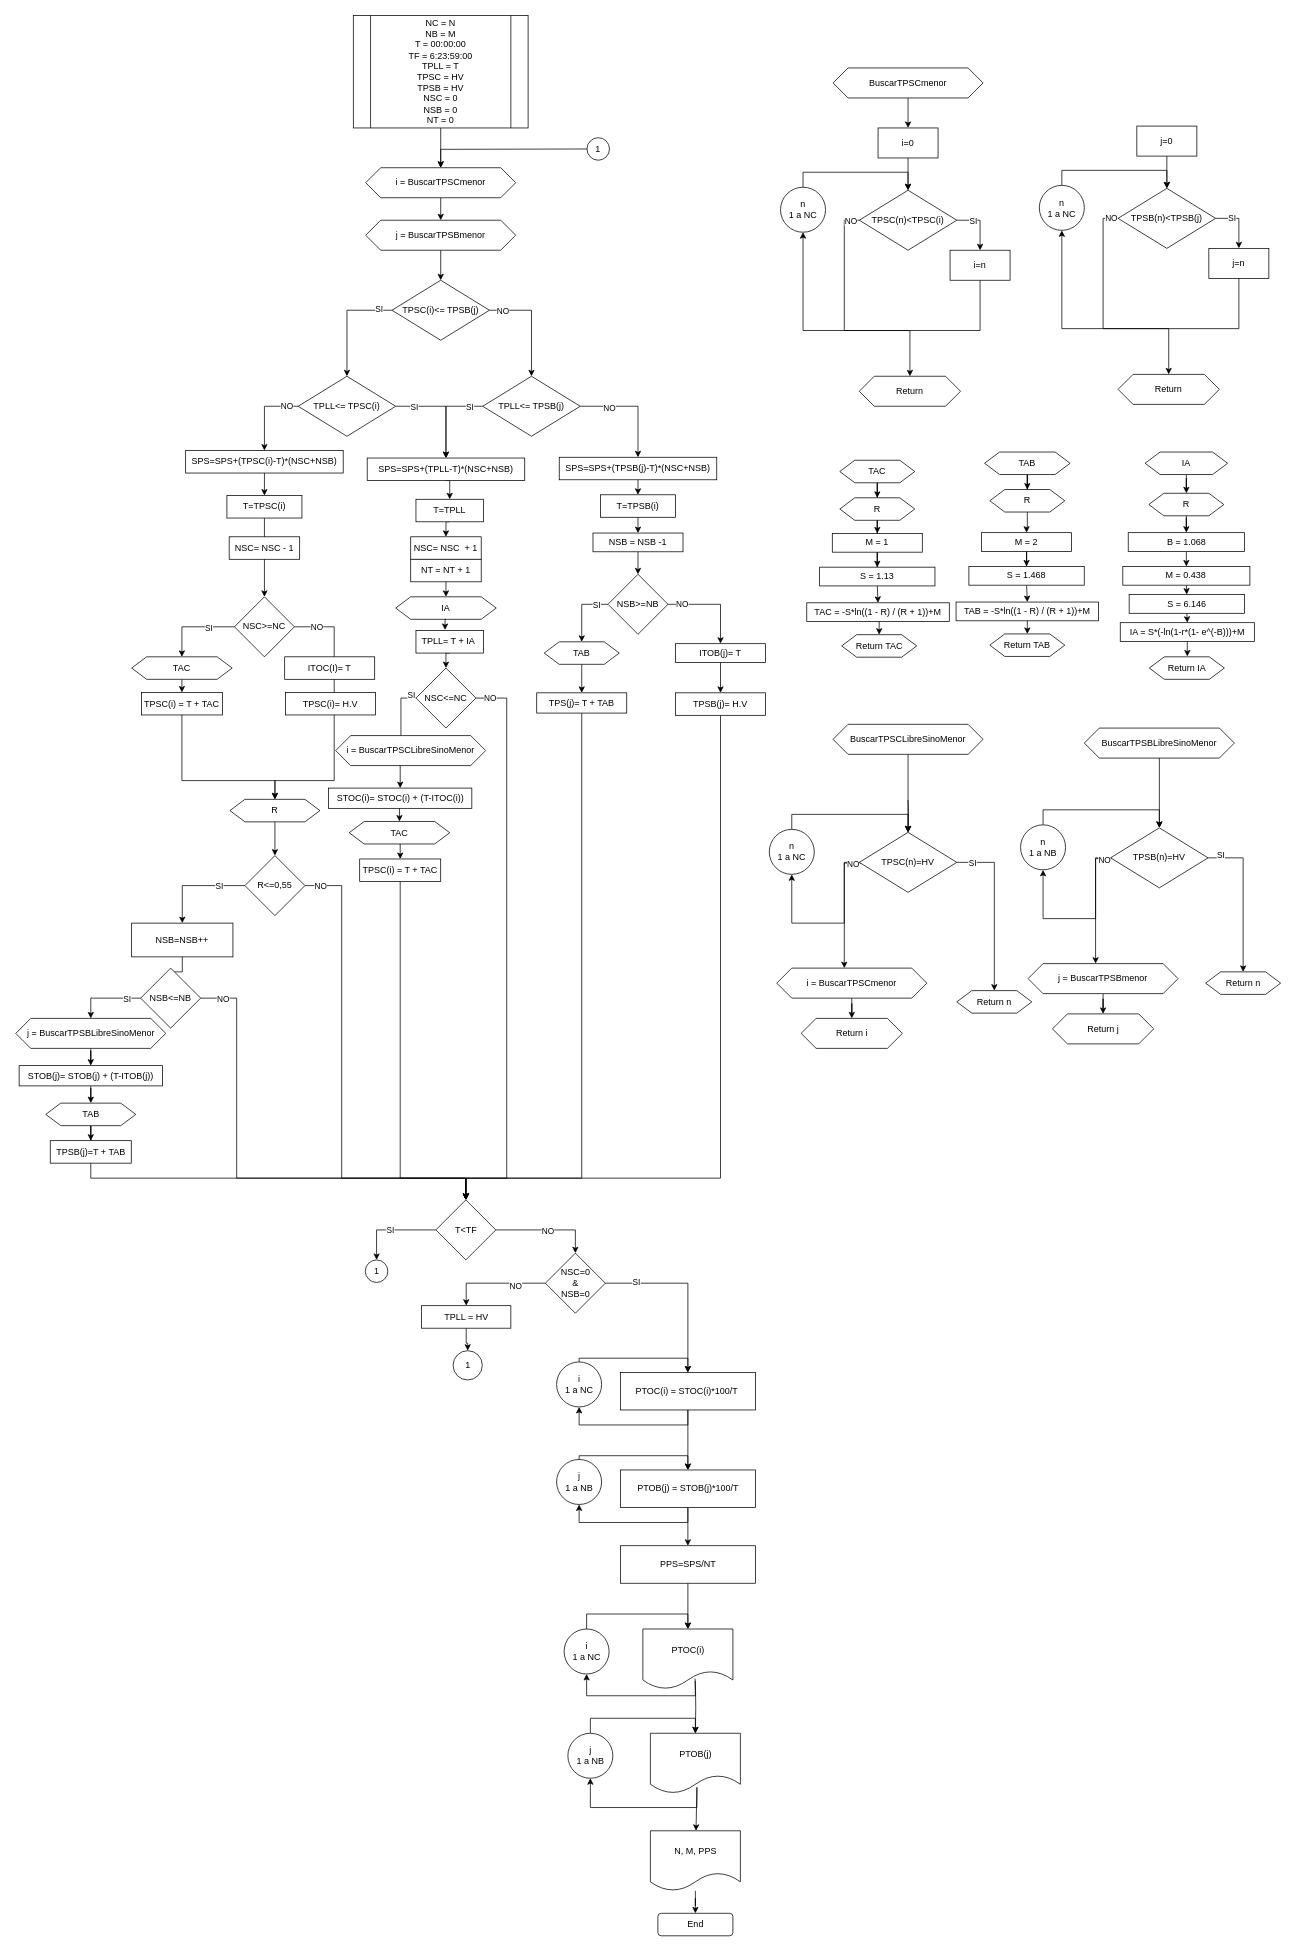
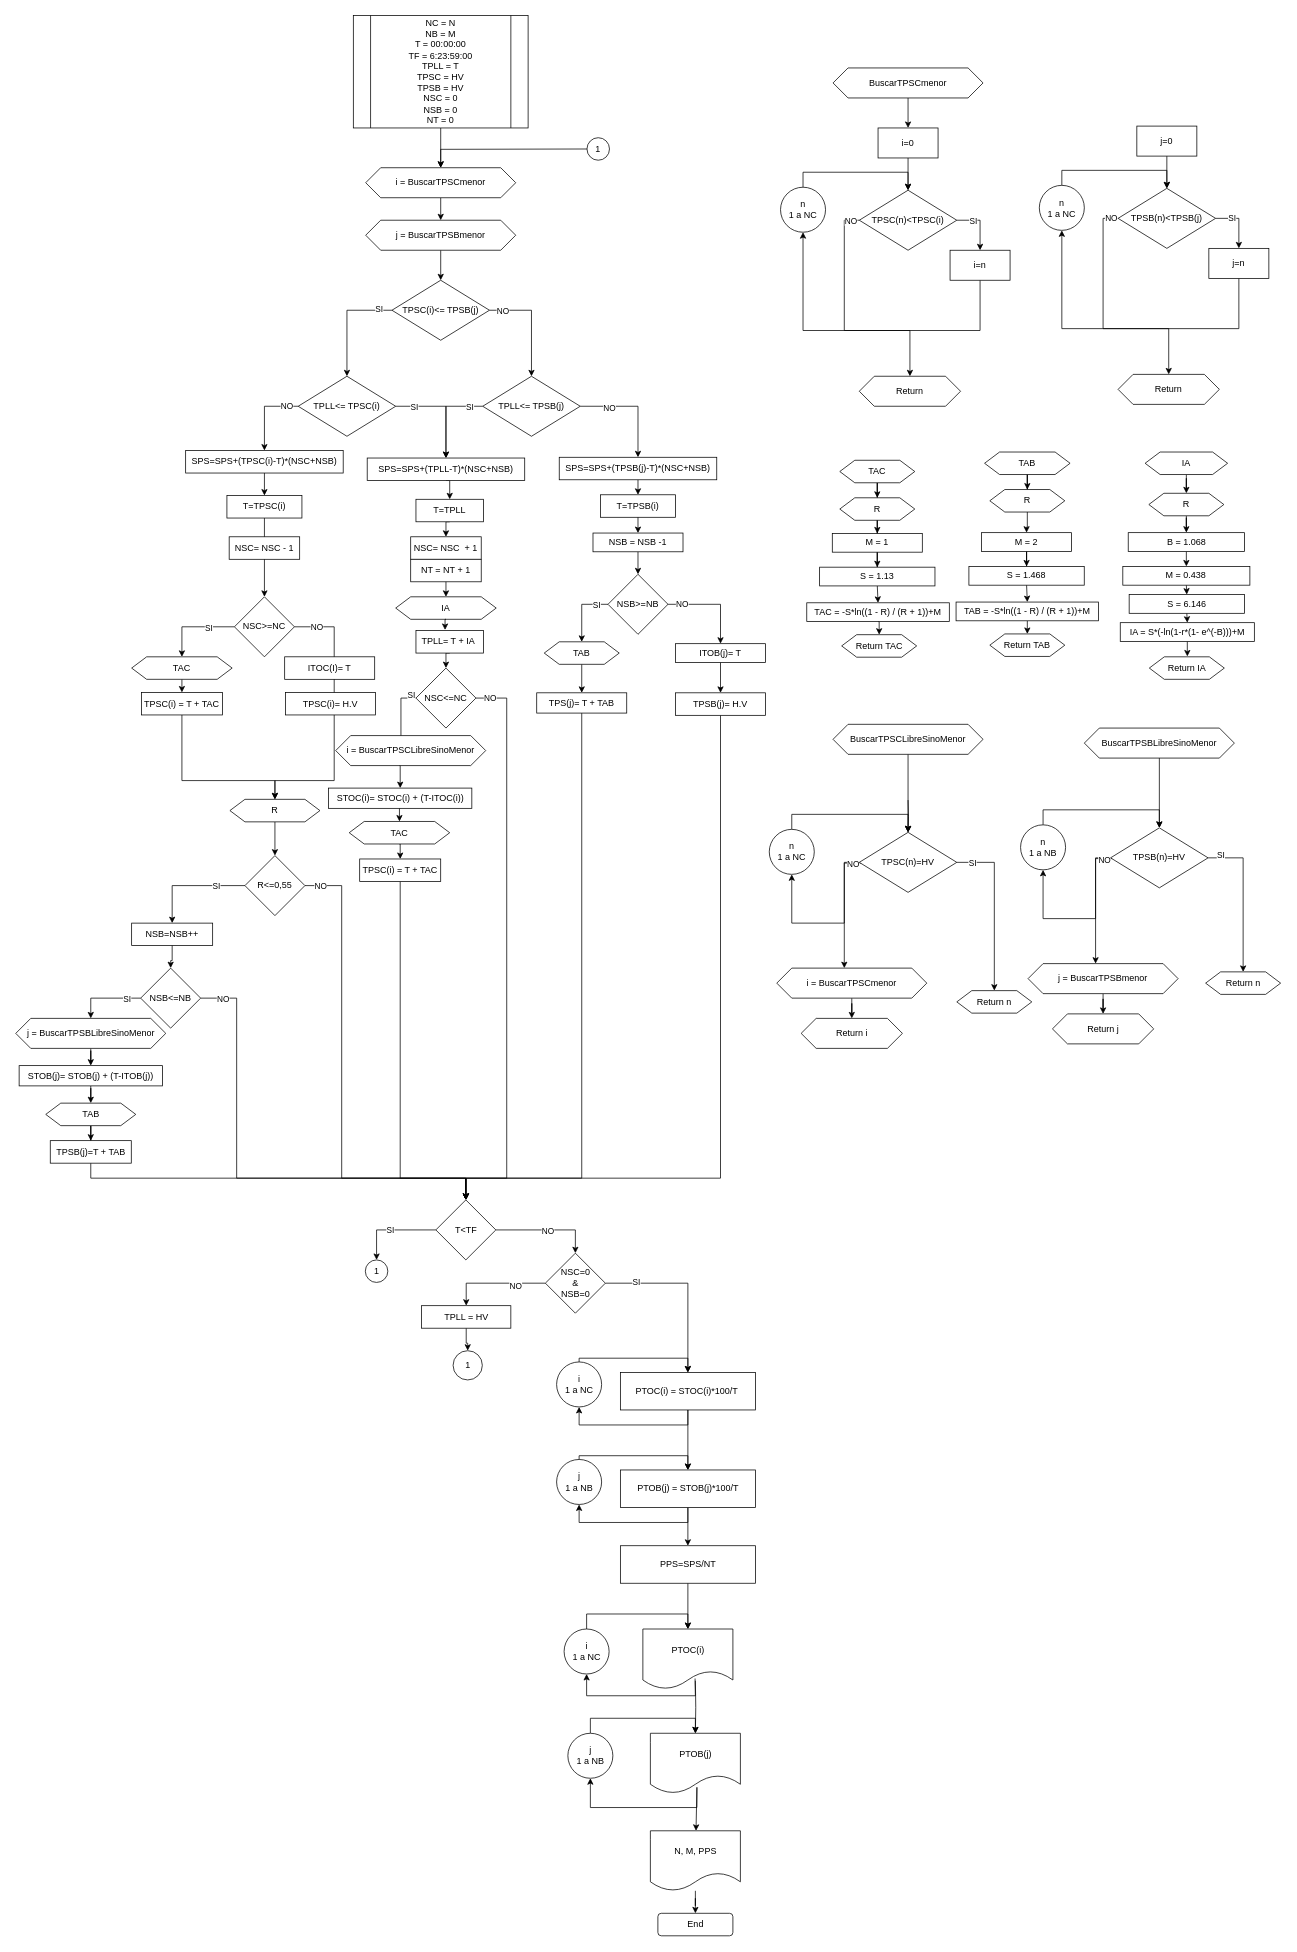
- <mxCell id="49" value="NSB=NSB++" style="rounded=0;whiteSpace=wrap;html=1;" vertex="1" parent="1"><mxGeometry x="175" y="1230" width="135" height="45" as="geometry" /></mxCell>
+ <mxCell id="49" value="NSB=NSB++" style="rounded=0;whiteSpace=wrap;html=1;" vertex="1" parent="1"><mxGeometry x="175" y="1230" width="108" height="30" as="geometry" /></mxCell>
